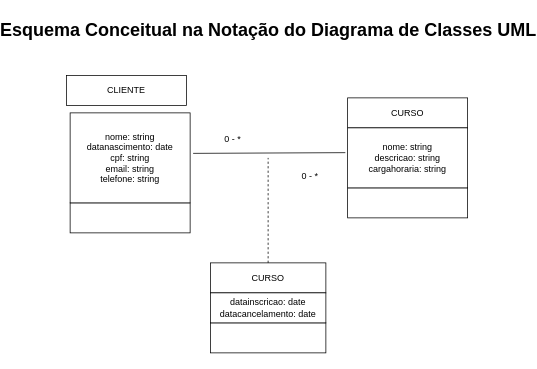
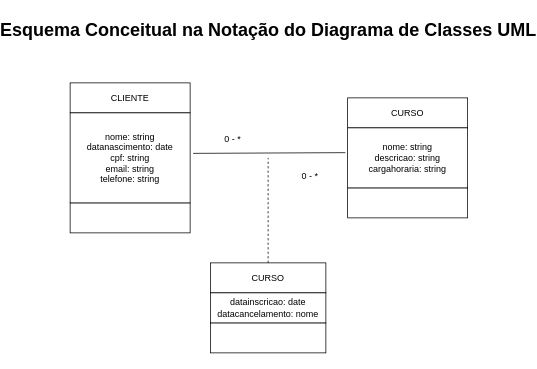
- <mxCell id="2" value="CLIENTE" style="rounded=0;whiteSpace=wrap;html=1;" vertex="1" parent="1"><mxGeometry x="15" y="100" width="160" height="40" as="geometry" /></mxCell>
+ <mxCell id="2" value="CLIENTE" style="rounded=0;whiteSpace=wrap;html=1;" vertex="1" parent="1"><mxGeometry x="20" y="110" width="160" height="40" as="geometry" /></mxCell>
- <mxCell id="10" value="datainscricao: date&lt;br&gt;datacancelamento: date" style="rounded=0;whiteSpace=wrap;html=1;" vertex="1" parent="1"><mxGeometry x="207" y="390" width="154" height="40" as="geometry" /></mxCell>
+ <mxCell id="10" value="datainscricao: date&lt;br&gt;datacancelamento: nome" style="rounded=0;whiteSpace=wrap;html=1;" vertex="1" parent="1"><mxGeometry x="207" y="390" width="154" height="40" as="geometry" /></mxCell>
